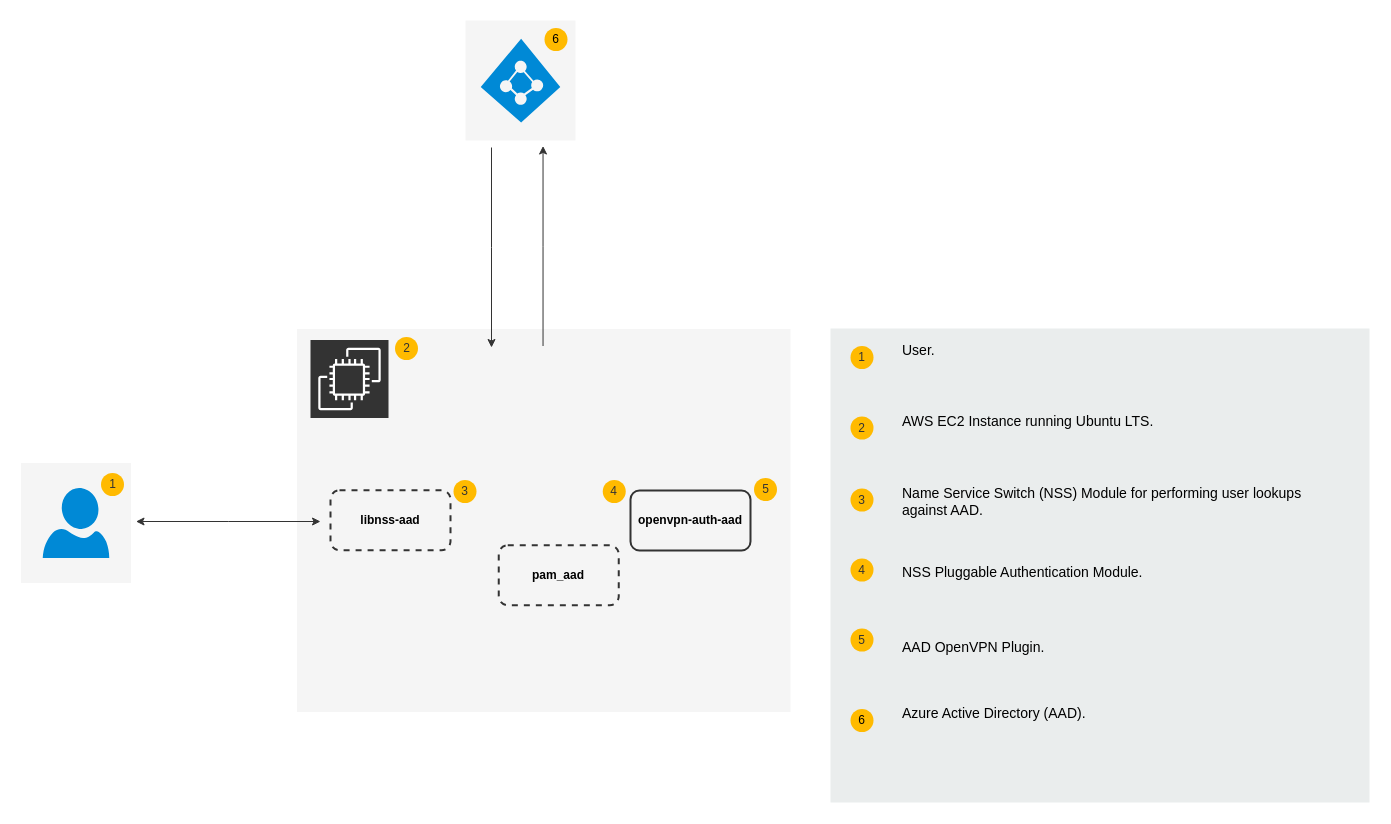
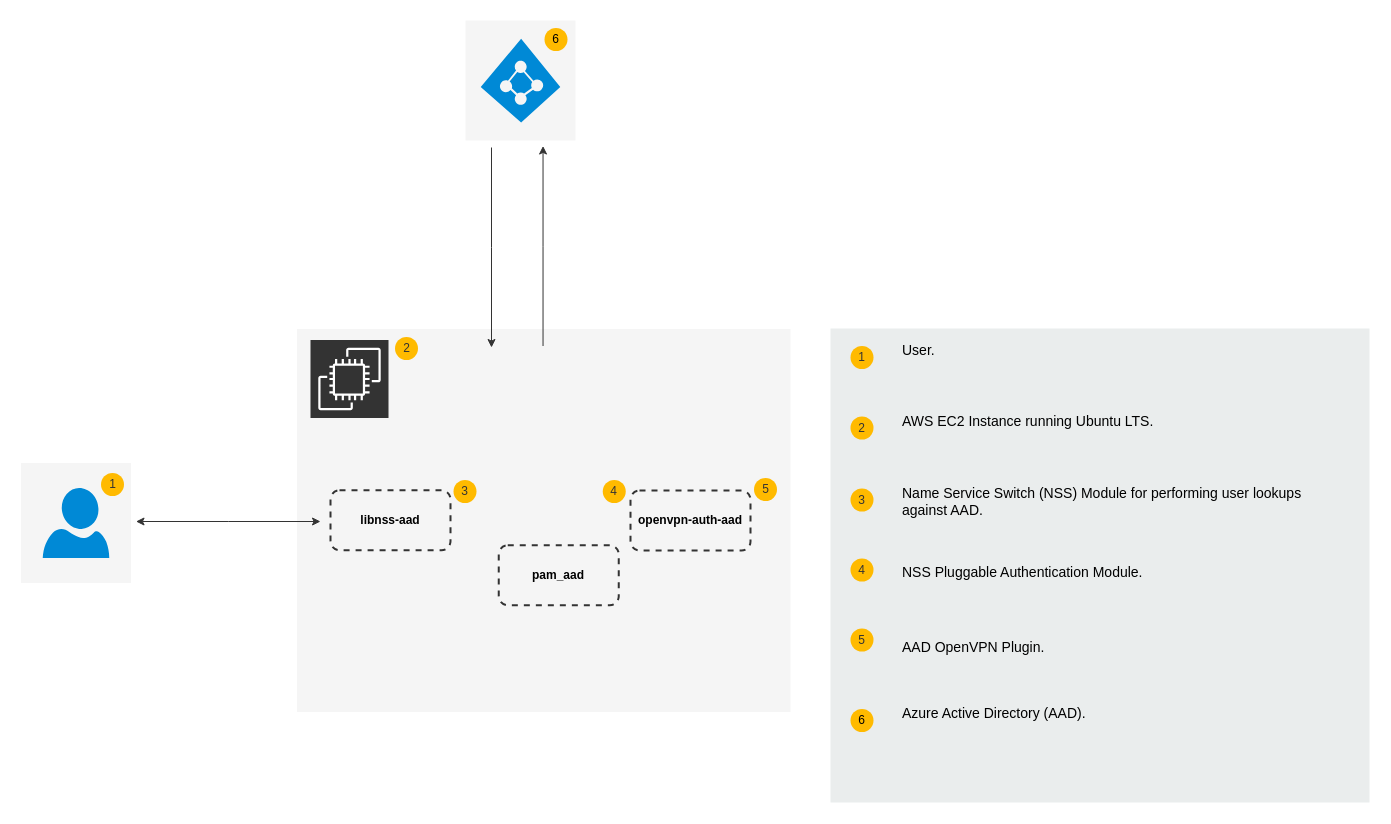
- <mxCell id="30" value="&lt;b&gt;openvpn-auth-aad&lt;/b&gt;" style="rounded=1;whiteSpace=wrap;html=1;strokeColor=#333333;fillColor=none;gradientColor=none;dashed=0;strokeWidth=2;" parent="1" vertex="1"><mxGeometry x="630" y="490" width="120" height="60" as="geometry" /></mxCell>
+ <mxCell id="30" value="&lt;b&gt;openvpn-auth-aad&lt;/b&gt;" style="rounded=1;whiteSpace=wrap;html=1;strokeColor=#333333;fillColor=none;gradientColor=none;dashed=1;strokeWidth=2;" parent="1" vertex="1"><mxGeometry x="630" y="490" width="120" height="60" as="geometry" /></mxCell>
